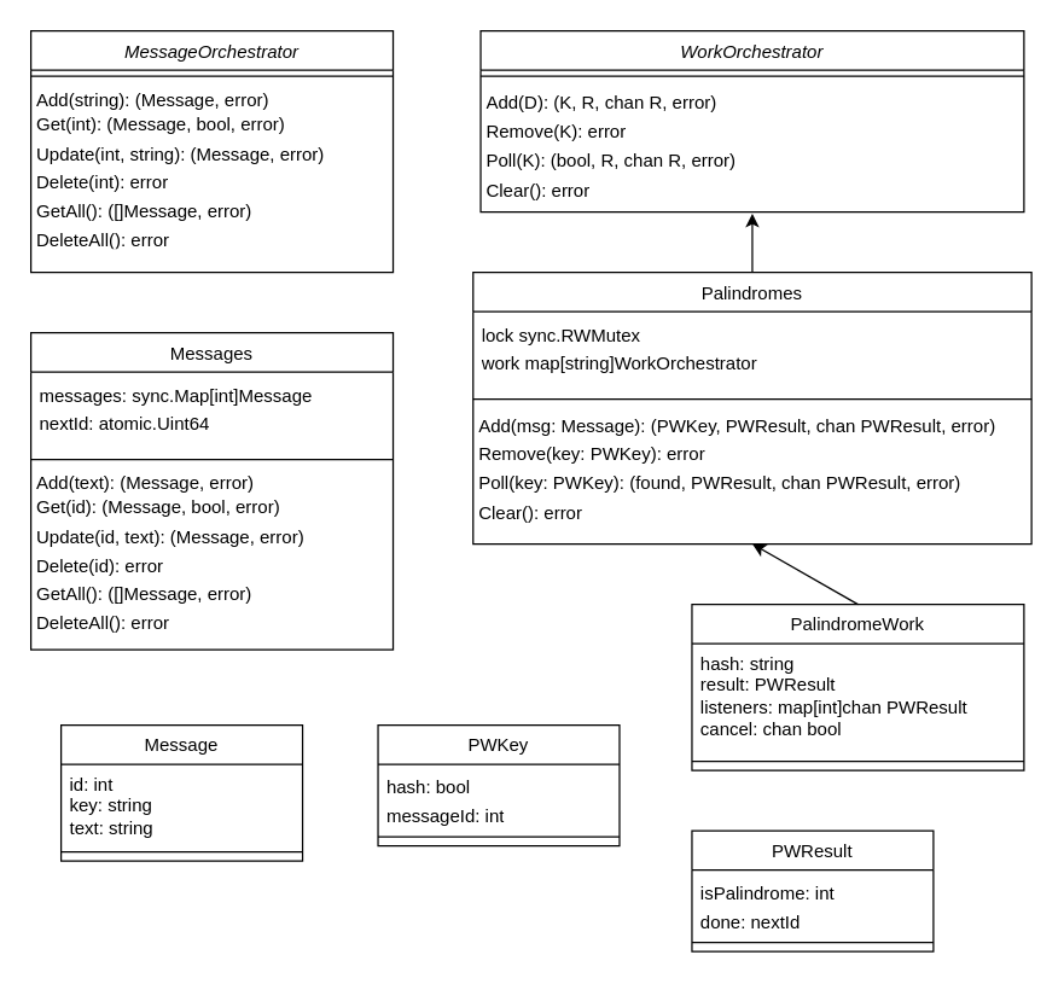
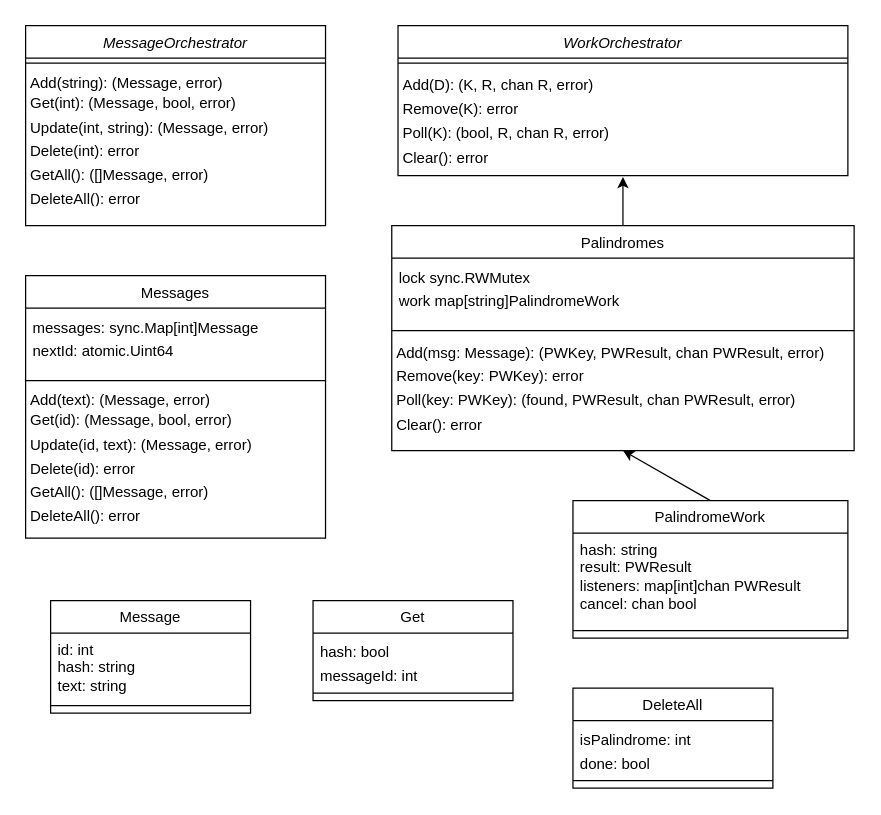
- <mxCell id="19" value="&lt;div style=&quot;line-height: 160%;&quot;&gt;&lt;div style=&quot;line-height: 160%;&quot;&gt;lock sync.RWMutex&lt;/div&gt;&lt;div style=&quot;line-height: 160%;&quot;&gt;work map[string]WorkOrchestrator&lt;/div&gt;&lt;/div&gt;" style="text;align=left;verticalAlign=top;spacingLeft=4;spacingRight=4;overflow=hidden;rotatable=0;points=[[0,0.5],[1,0.5]];portConstraint=eastwest;html=1;" vertex="1" parent="18"><mxGeometry y="26" width="370" height="54" as="geometry" /></mxCell>
+ <mxCell id="19" value="&lt;div style=&quot;line-height: 160%;&quot;&gt;&lt;div style=&quot;line-height: 160%;&quot;&gt;lock sync.RWMutex&lt;/div&gt;&lt;div style=&quot;line-height: 160%;&quot;&gt;work map[string]PalindromeWork&lt;/div&gt;&lt;/div&gt;" style="text;align=left;verticalAlign=top;spacingLeft=4;spacingRight=4;overflow=hidden;rotatable=0;points=[[0,0.5],[1,0.5]];portConstraint=eastwest;html=1;" vertex="1" parent="18"><mxGeometry y="26" width="370" height="54" as="geometry" /></mxCell>
- <mxCell id="15" value="PWKey" style="swimlane;fontStyle=0;align=center;verticalAlign=top;childLayout=stackLayout;horizontal=1;startSize=26;horizontalStack=0;resizeParent=1;resizeLast=0;collapsible=1;marginBottom=0;rounded=0;shadow=0;strokeWidth=1;" vertex="1" parent="1"><mxGeometry x="250" y="480" width="160" height="80" as="geometry"><mxRectangle x="130" y="380" width="160" height="26" as="alternateBounds" /></mxGeometry></mxCell>
+ <mxCell id="15" value="Get" style="swimlane;fontStyle=0;align=center;verticalAlign=top;childLayout=stackLayout;horizontal=1;startSize=26;horizontalStack=0;resizeParent=1;resizeLast=0;collapsible=1;marginBottom=0;rounded=0;shadow=0;strokeWidth=1;" vertex="1" parent="1"><mxGeometry x="250" y="480" width="160" height="80" as="geometry"><mxRectangle x="130" y="380" width="160" height="26" as="alternateBounds" /></mxGeometry></mxCell>
- <mxCell id="10" value="&#09;id: int&lt;br&gt;&#09;key: string&lt;br&gt;&#09;text: string" style="text;align=left;verticalAlign=top;spacingLeft=4;spacingRight=4;overflow=hidden;rotatable=0;points=[[0,0.5],[1,0.5]];portConstraint=eastwest;html=1;" vertex="1" parent="9"><mxGeometry y="26" width="160" height="54" as="geometry" /></mxCell>
+ <mxCell id="10" value="&#09;id: int&lt;br&gt;&#09;hash: string&lt;br&gt;&#09;text: string" style="text;align=left;verticalAlign=top;spacingLeft=4;spacingRight=4;overflow=hidden;rotatable=0;points=[[0,0.5],[1,0.5]];portConstraint=eastwest;html=1;" vertex="1" parent="9"><mxGeometry y="26" width="160" height="54" as="geometry" /></mxCell>
- <mxCell id="27" value="PWResult" style="swimlane;fontStyle=0;align=center;verticalAlign=top;childLayout=stackLayout;horizontal=1;startSize=26;horizontalStack=0;resizeParent=1;resizeLast=0;collapsible=1;marginBottom=0;rounded=0;shadow=0;strokeWidth=1;" vertex="1" parent="1"><mxGeometry x="458" y="550" width="160" height="80" as="geometry"><mxRectangle x="130" y="380" width="160" height="26" as="alternateBounds" /></mxGeometry></mxCell>
+ <mxCell id="27" value="DeleteAll" style="swimlane;fontStyle=0;align=center;verticalAlign=top;childLayout=stackLayout;horizontal=1;startSize=26;horizontalStack=0;resizeParent=1;resizeLast=0;collapsible=1;marginBottom=0;rounded=0;shadow=0;strokeWidth=1;" vertex="1" parent="1"><mxGeometry x="458" y="550" width="160" height="80" as="geometry"><mxRectangle x="130" y="380" width="160" height="26" as="alternateBounds" /></mxGeometry></mxCell>
- <mxCell id="28" value="&lt;div style=&quot;line-height: 160%;&quot;&gt;&lt;span style=&quot;white-space-collapse: collapse;&quot;&gt;isPalindrome: int&lt;/span&gt;&lt;/div&gt;&lt;div style=&quot;line-height: 160%;&quot;&gt;&lt;span style=&quot;background-color: transparent; color: light-dark(rgb(0, 0, 0), rgb(255, 255, 255));&quot;&gt;done: nextId&lt;/span&gt;&lt;/div&gt;" style="text;align=left;verticalAlign=top;spacingLeft=4;spacingRight=4;overflow=hidden;rotatable=0;points=[[0,0.5],[1,0.5]];portConstraint=eastwest;html=1;" vertex="1" parent="27"><mxGeometry y="26" width="160" height="44" as="geometry" /></mxCell>
+ <mxCell id="28" value="&lt;div style=&quot;line-height: 160%;&quot;&gt;&lt;span style=&quot;white-space-collapse: collapse;&quot;&gt;isPalindrome: int&lt;/span&gt;&lt;/div&gt;&lt;div style=&quot;line-height: 160%;&quot;&gt;&lt;span style=&quot;background-color: transparent; color: light-dark(rgb(0, 0, 0), rgb(255, 255, 255));&quot;&gt;done: bool&lt;/span&gt;&lt;/div&gt;" style="text;align=left;verticalAlign=top;spacingLeft=4;spacingRight=4;overflow=hidden;rotatable=0;points=[[0,0.5],[1,0.5]];portConstraint=eastwest;html=1;" vertex="1" parent="27"><mxGeometry y="26" width="160" height="44" as="geometry" /></mxCell>
